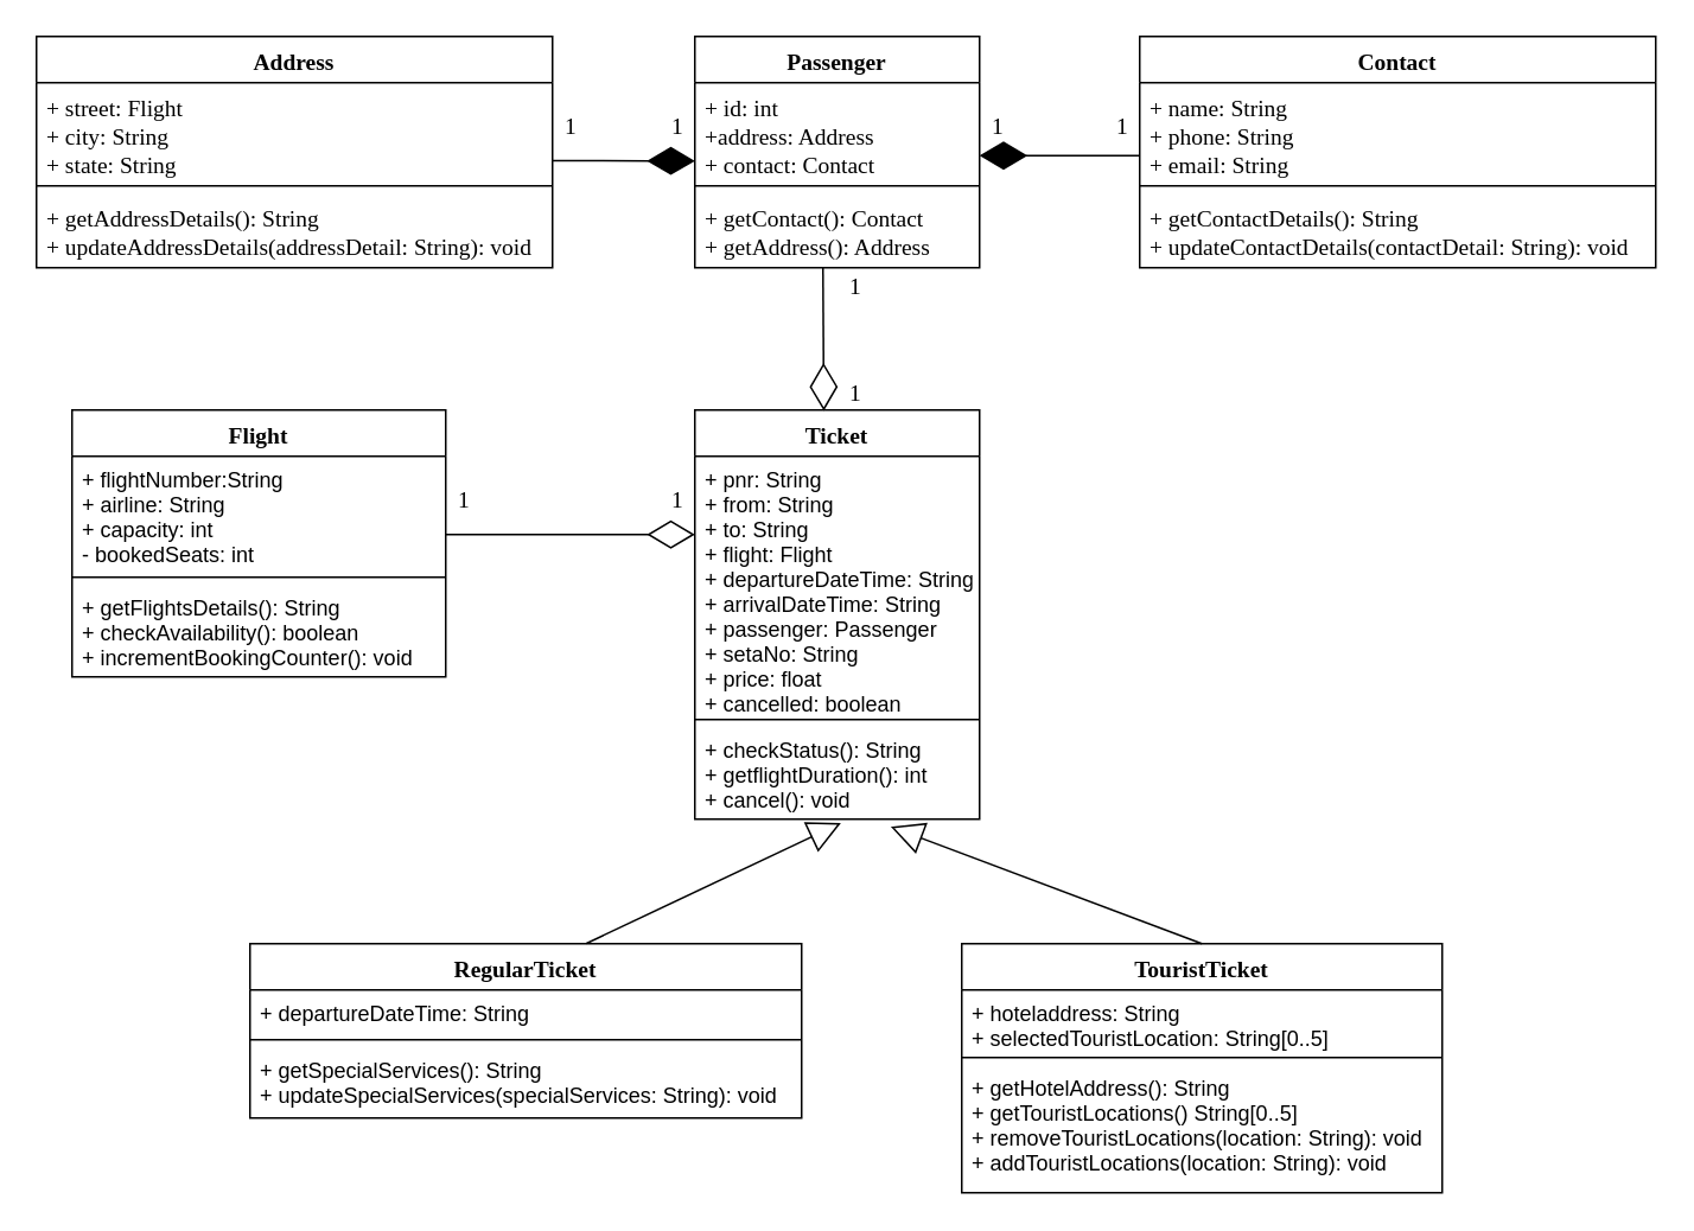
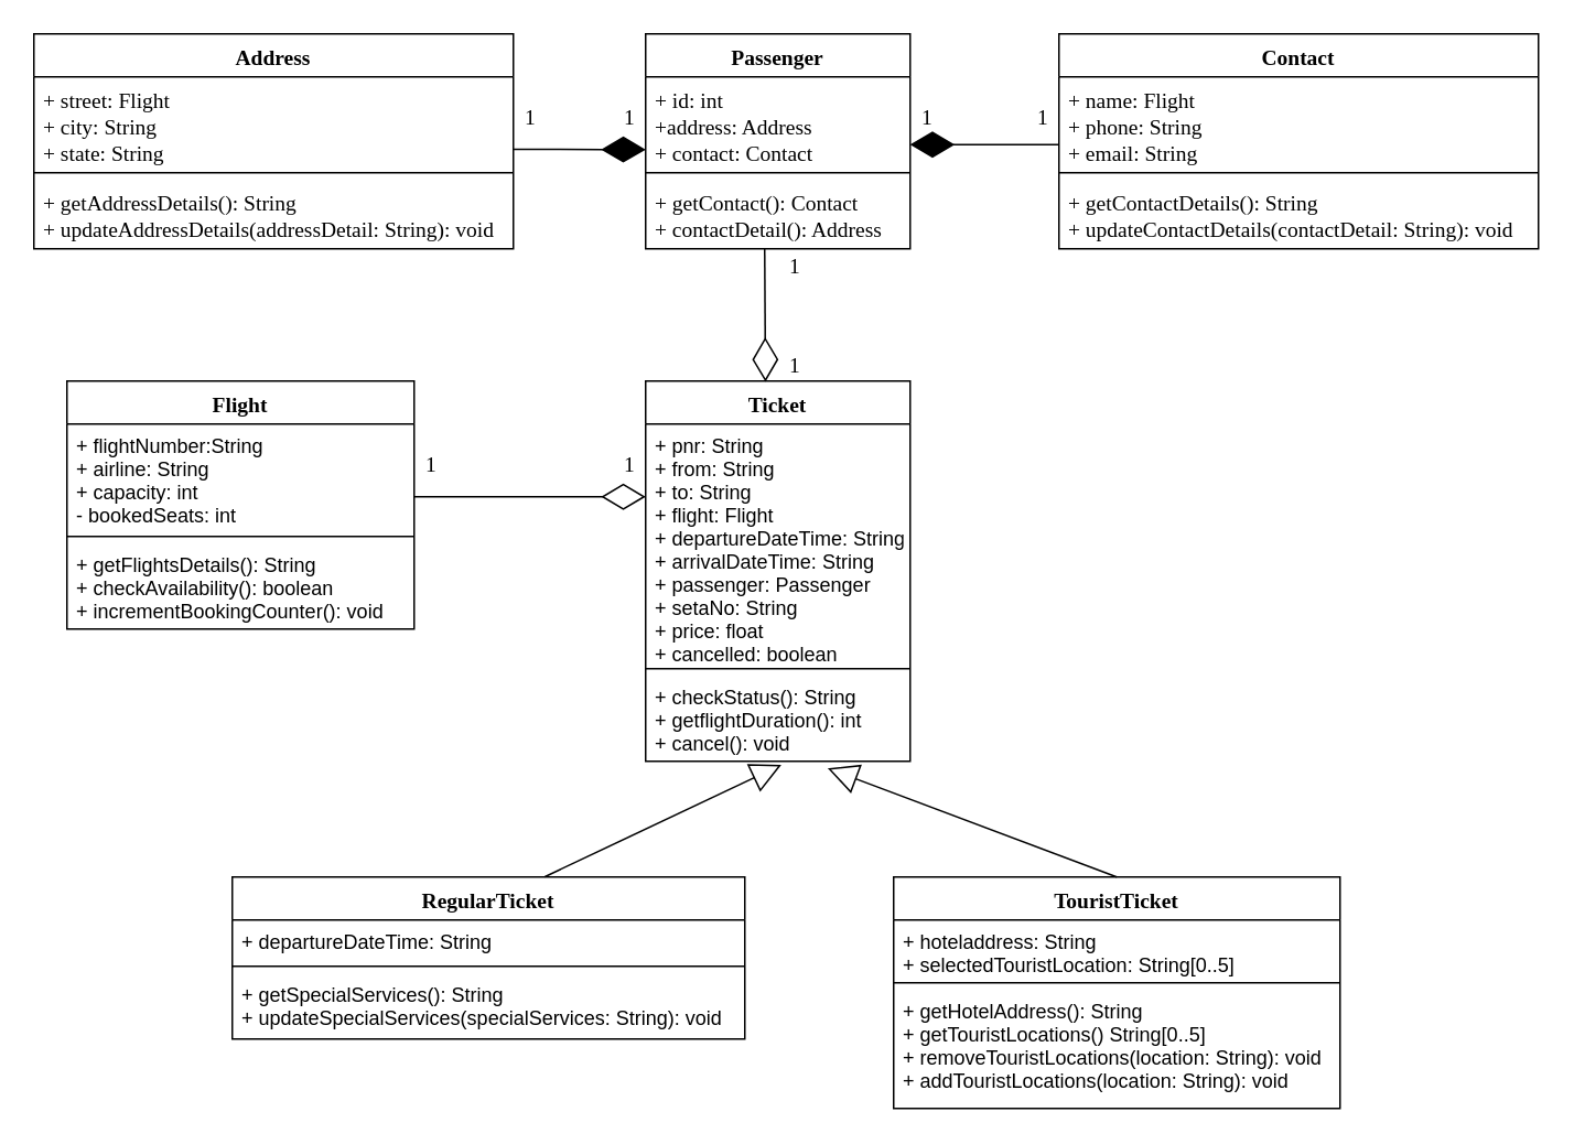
- <mxCell id="12" value="+ name: String&#10;+ phone: String&#10;+ email: String" style="text;strokeColor=none;fillColor=none;align=left;verticalAlign=top;spacingLeft=4;spacingRight=4;overflow=hidden;rotatable=0;points=[[0,0.5],[1,0.5]];portConstraint=eastwest;fontFamily=Times New Roman;fontSize=13;" vertex="1" parent="11"><mxGeometry y="26" width="290" height="54" as="geometry" /></mxCell>
+ <mxCell id="12" value="+ name: Flight&#10;+ phone: String&#10;+ email: String" style="text;strokeColor=none;fillColor=none;align=left;verticalAlign=top;spacingLeft=4;spacingRight=4;overflow=hidden;rotatable=0;points=[[0,0.5],[1,0.5]];portConstraint=eastwest;fontFamily=Times New Roman;fontSize=13;" vertex="1" parent="11"><mxGeometry y="26" width="290" height="54" as="geometry" /></mxCell>
- <mxCell id="10" value="+ getContact(): Contact&#10;+ getAddress(): Address" style="text;strokeColor=none;fillColor=none;align=left;verticalAlign=top;spacingLeft=4;spacingRight=4;overflow=hidden;rotatable=0;points=[[0,0.5],[1,0.5]];portConstraint=eastwest;fontFamily=Times New Roman;fontSize=13;" vertex="1" parent="6"><mxGeometry y="88" width="160" height="42" as="geometry" /></mxCell>
+ <mxCell id="10" value="+ getContact(): Contact&#10;+ contactDetail(): Address" style="text;strokeColor=none;fillColor=none;align=left;verticalAlign=top;spacingLeft=4;spacingRight=4;overflow=hidden;rotatable=0;points=[[0,0.5],[1,0.5]];portConstraint=eastwest;fontFamily=Times New Roman;fontSize=13;" vertex="1" parent="6"><mxGeometry y="88" width="160" height="42" as="geometry" /></mxCell>
